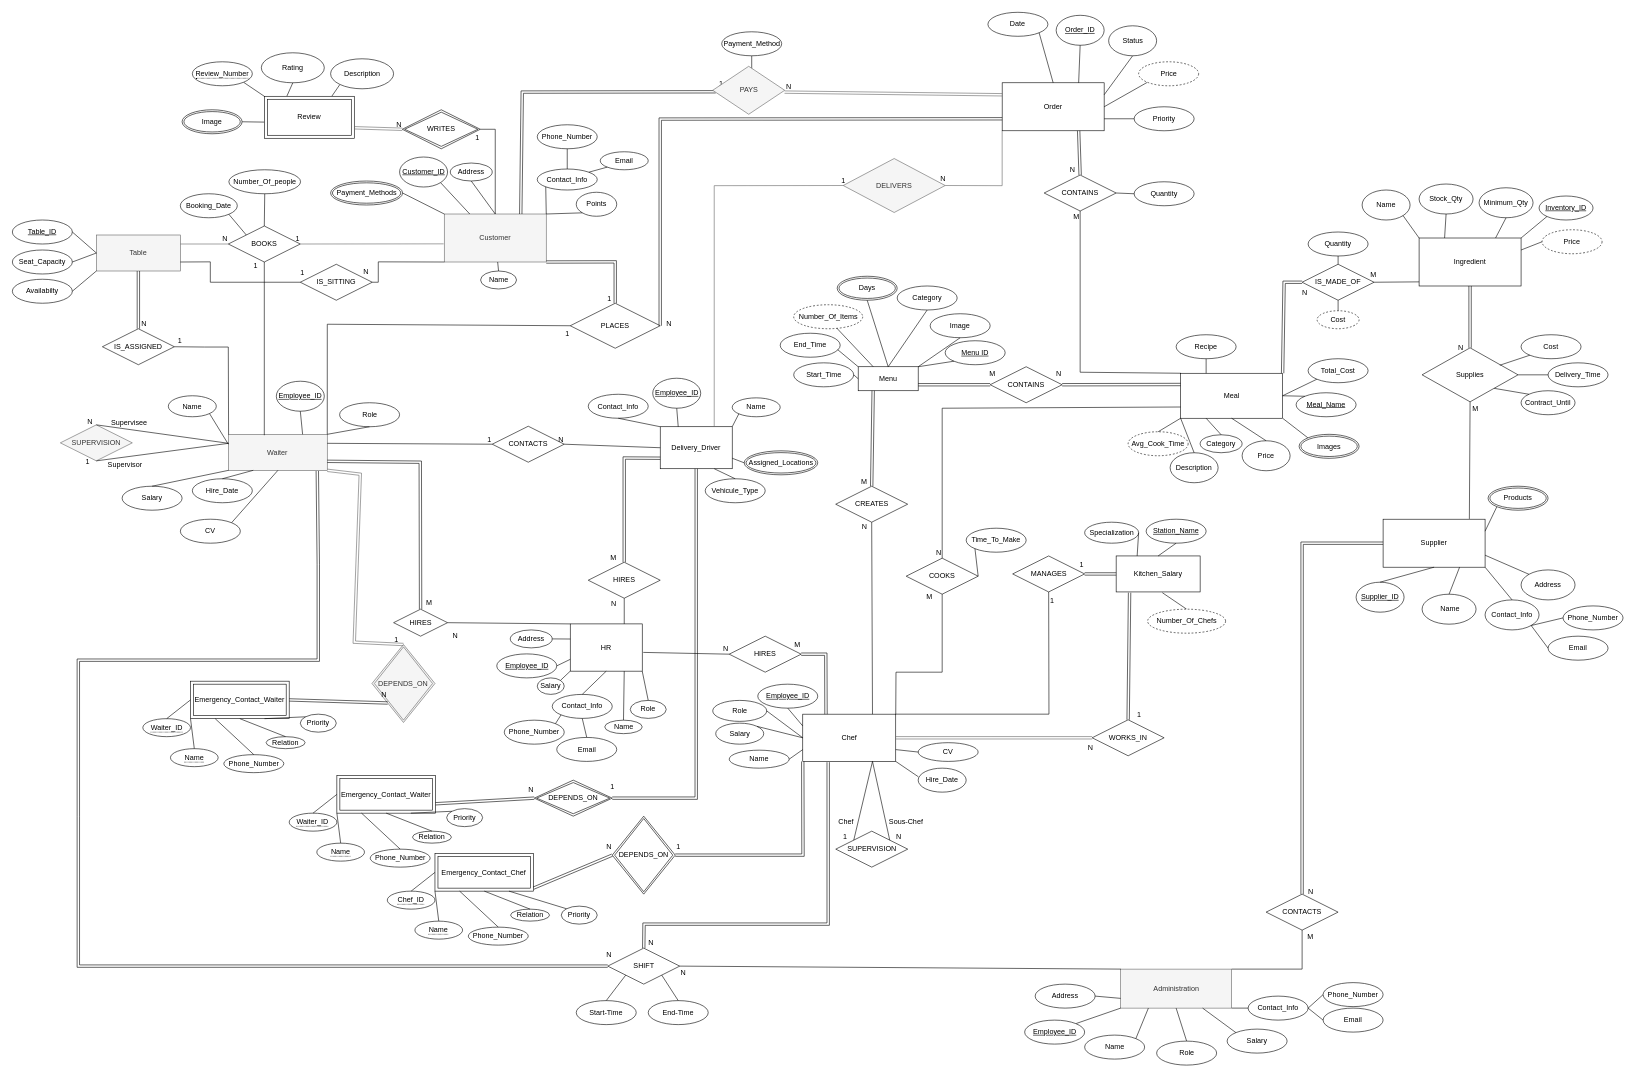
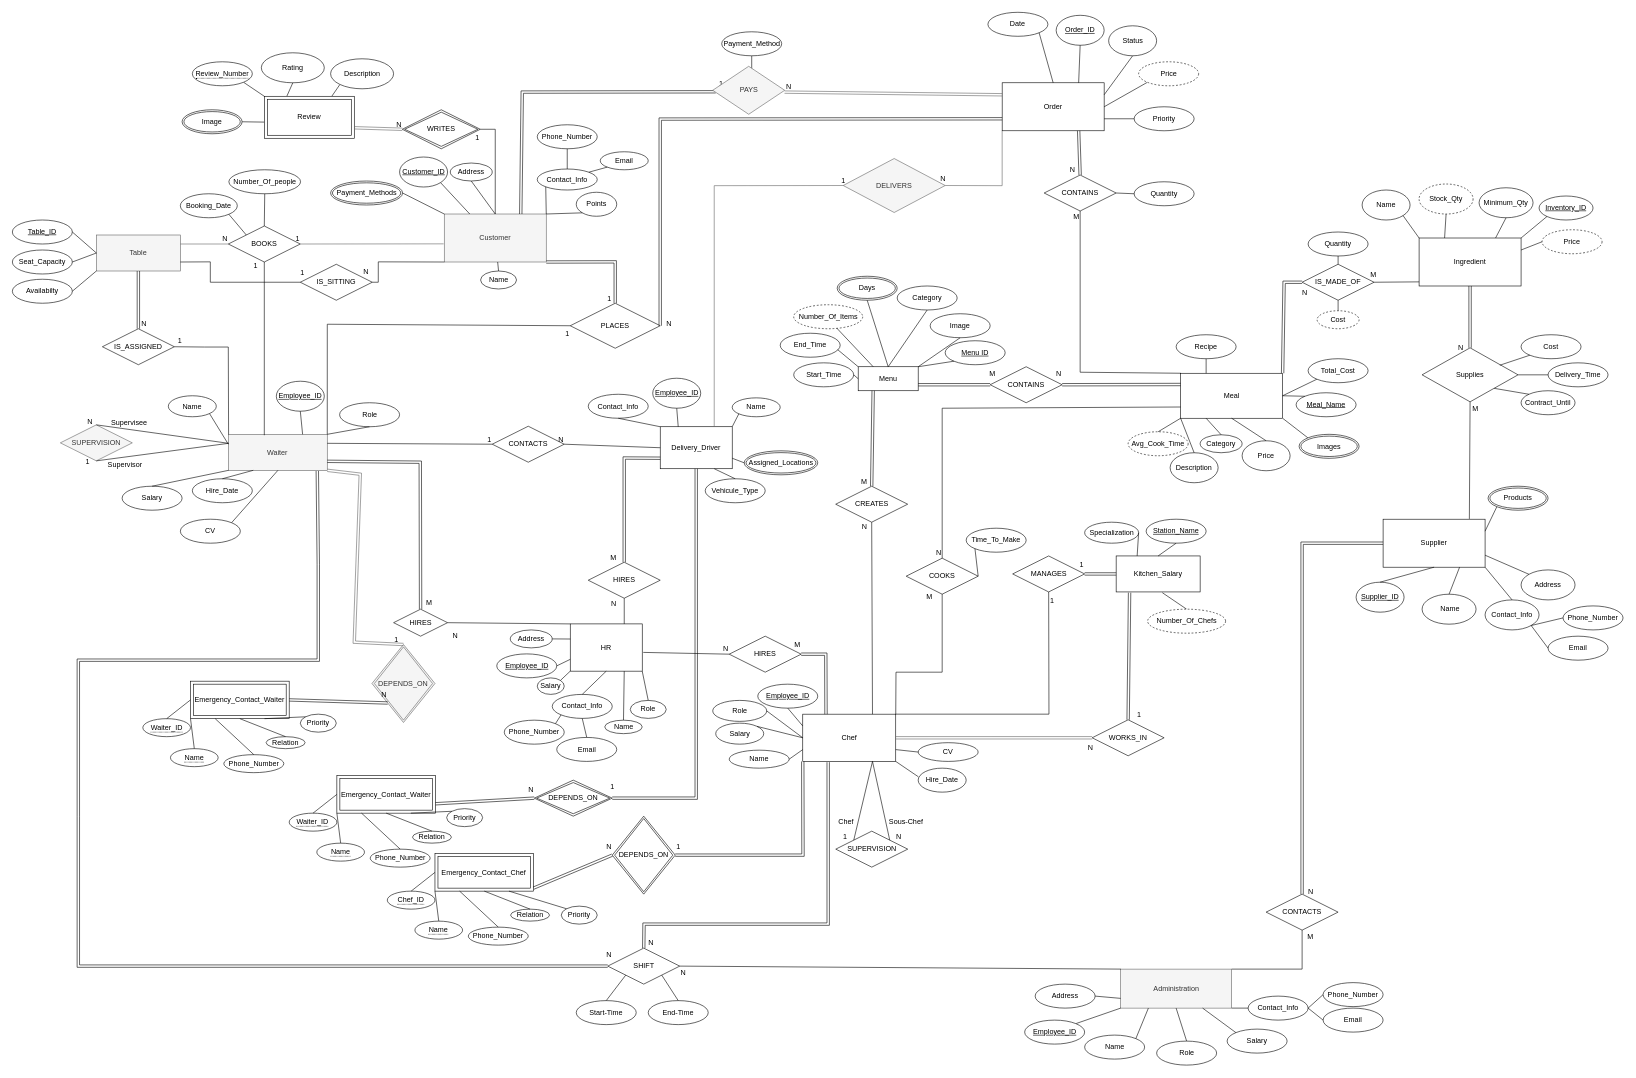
- <mxCell id="14" value="Stock_Qty" style="ellipse;whiteSpace=wrap;html=1;" parent="1" vertex="1"><mxGeometry x="2365" y="306.25" width="90" height="50" as="geometry" /></mxCell>
+ <mxCell id="14" value="Stock_Qty" style="ellipse;whiteSpace=wrap;html=1;dashed=1;" parent="1" vertex="1"><mxGeometry x="2365" y="306.25" width="90" height="50" as="geometry" /></mxCell>
